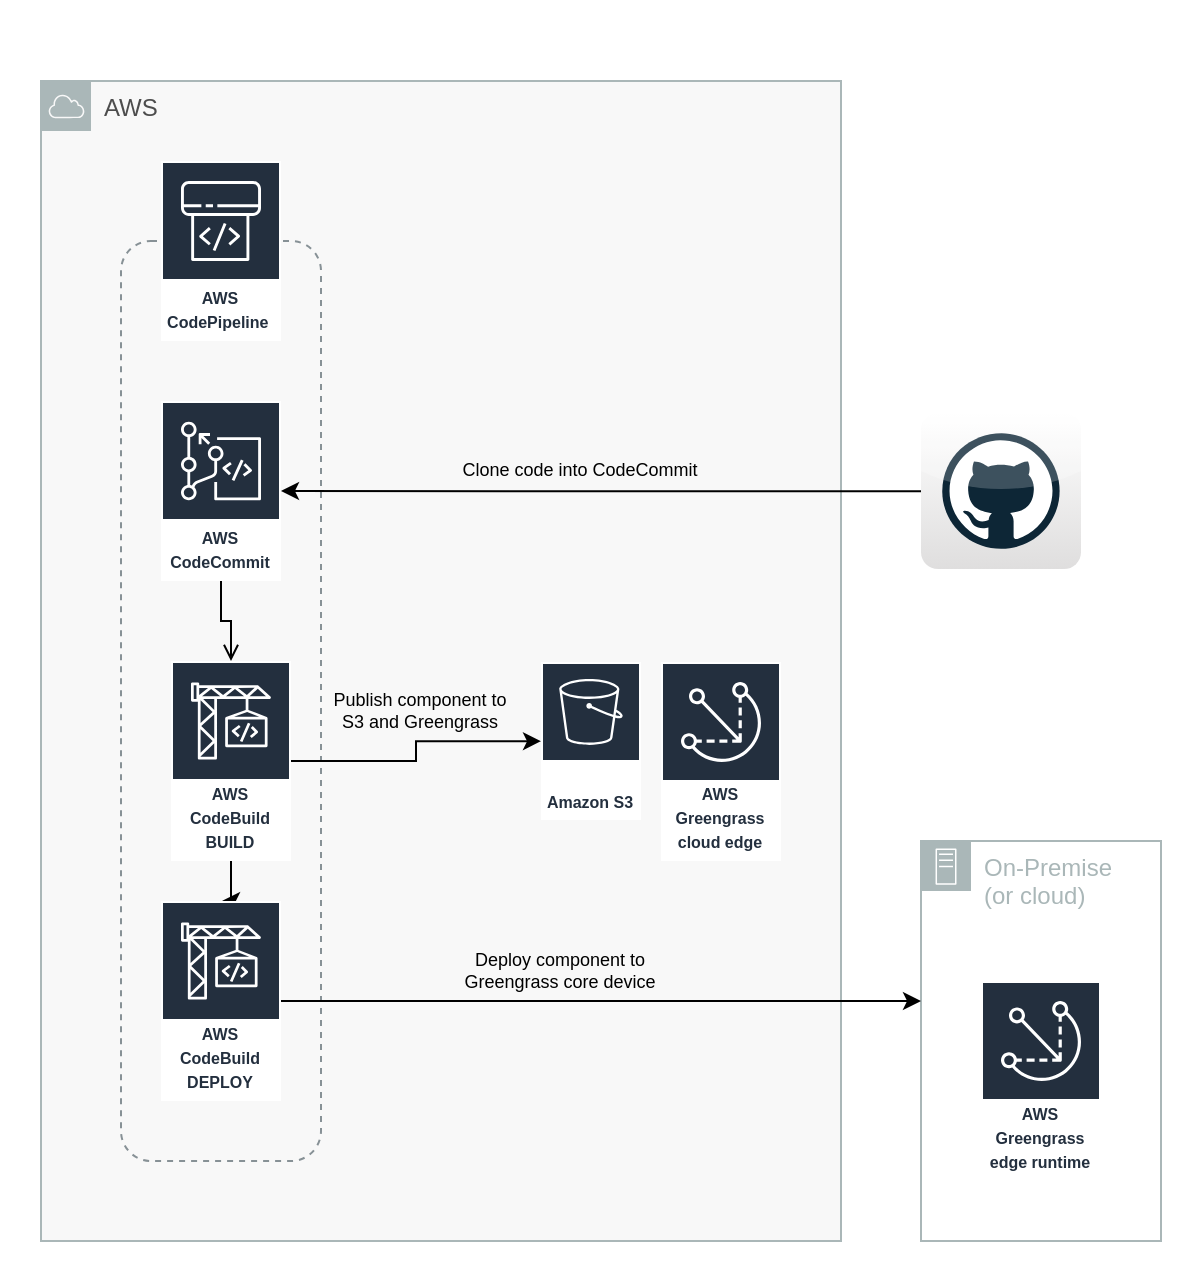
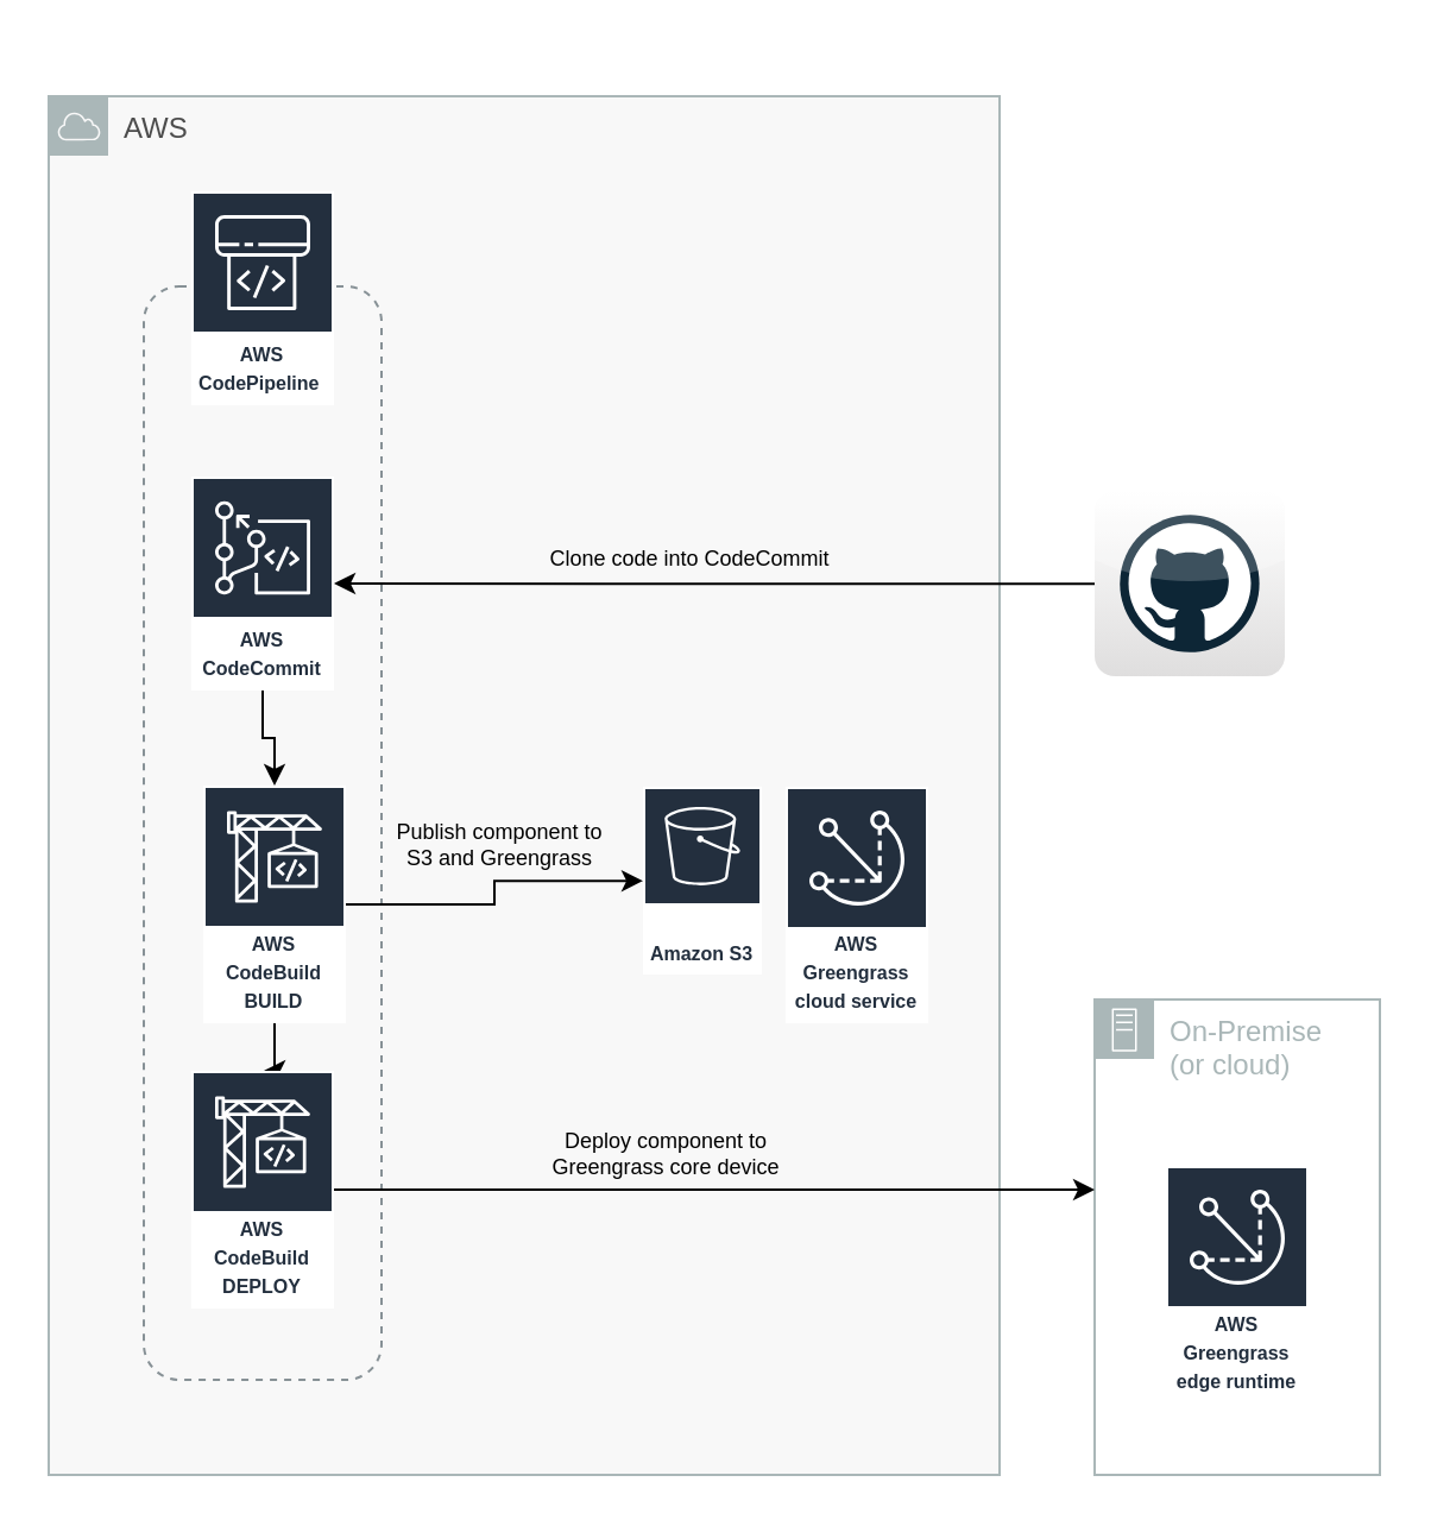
- <mxCell id="10" value="" style="edgeStyle=orthogonalEdgeStyle;rounded=0;orthogonalLoop=1;jettySize=auto;html=1;endArrow=open;" parent="1" source="11" target="8" edge="1"><mxGeometry relative="1" as="geometry" /></mxCell>
+ <mxCell id="10" value="" style="edgeStyle=orthogonalEdgeStyle;rounded=0;orthogonalLoop=1;jettySize=auto;html=1;" parent="1" source="11" target="8" edge="1"><mxGeometry relative="1" as="geometry" /></mxCell>
- <mxCell id="21" value="&lt;font style=&quot;font-size: 8px&quot;&gt;AWS Greengrass&lt;br&gt;cloud edge&lt;br&gt;&lt;/font&gt;" style="outlineConnect=0;fontColor=#232F3E;gradientColor=none;strokeColor=#ffffff;fillColor=#232F3E;dashed=0;verticalLabelPosition=middle;verticalAlign=bottom;align=center;html=1;whiteSpace=wrap;fontSize=10;fontStyle=1;spacing=3;shape=mxgraph.aws4.productIcon;prIcon=mxgraph.aws4.greengrass;" parent="1" vertex="1"><mxGeometry x="330" y="330.47" width="60" height="99.53" as="geometry" /></mxCell>
+ <mxCell id="21" value="&lt;font style=&quot;font-size: 8px&quot;&gt;AWS Greengrass&lt;br&gt;cloud service&lt;br&gt;&lt;/font&gt;" style="outlineConnect=0;fontColor=#232F3E;gradientColor=none;strokeColor=#ffffff;fillColor=#232F3E;dashed=0;verticalLabelPosition=middle;verticalAlign=bottom;align=center;html=1;whiteSpace=wrap;fontSize=10;fontStyle=1;spacing=3;shape=mxgraph.aws4.productIcon;prIcon=mxgraph.aws4.greengrass;" parent="1" vertex="1"><mxGeometry x="330" y="330.47" width="60" height="99.53" as="geometry" /></mxCell>
